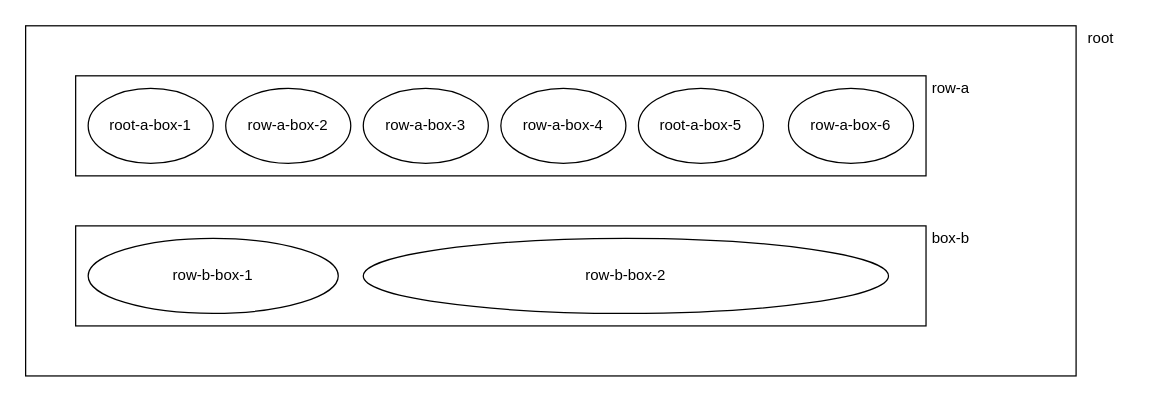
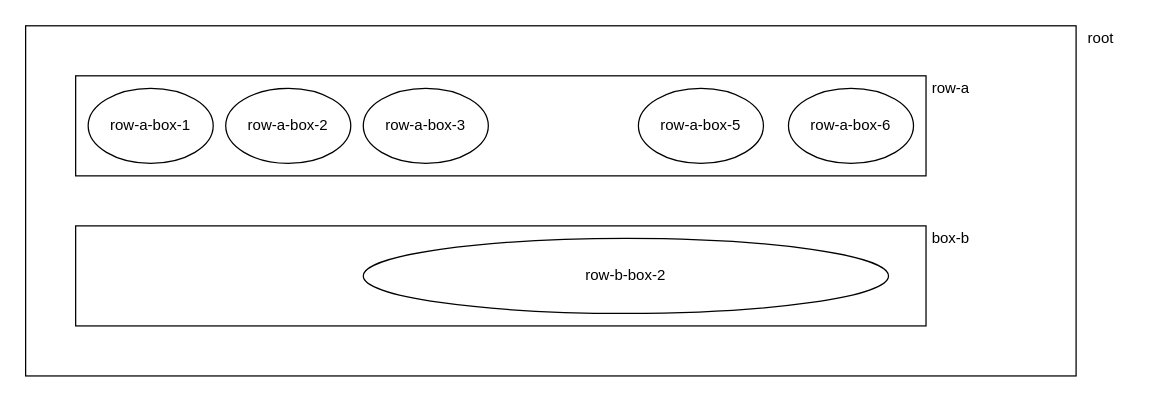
- <mxCell id="5" value="root-a-box-1" style="ellipse;whiteSpace=wrap;html=1;" vertex="1" parent="1"><mxGeometry x="70" y="70" width="100" height="60" as="geometry" /></mxCell>
+ <mxCell id="5" value="row-a-box-1" style="ellipse;whiteSpace=wrap;html=1;" vertex="1" parent="1"><mxGeometry x="70" y="70" width="100" height="60" as="geometry" /></mxCell>
- <mxCell id="11" value="row-a-box-4" style="ellipse;whiteSpace=wrap;html=1;" vertex="1" parent="1"><mxGeometry x="400" y="70" width="100" height="60" as="geometry" /></mxCell>
- <mxCell id="12" value="root-a-box-5" style="ellipse;whiteSpace=wrap;html=1;" vertex="1" parent="1"><mxGeometry x="510" y="70" width="100" height="60" as="geometry" /></mxCell>
+ <mxCell id="12" value="row-a-box-5" style="ellipse;whiteSpace=wrap;html=1;" vertex="1" parent="1"><mxGeometry x="510" y="70" width="100" height="60" as="geometry" /></mxCell>
- <mxCell id="14" value="row-b-box-1" style="ellipse;whiteSpace=wrap;html=1;" vertex="1" parent="1"><mxGeometry x="70" y="190" width="200" height="60" as="geometry" /></mxCell>
